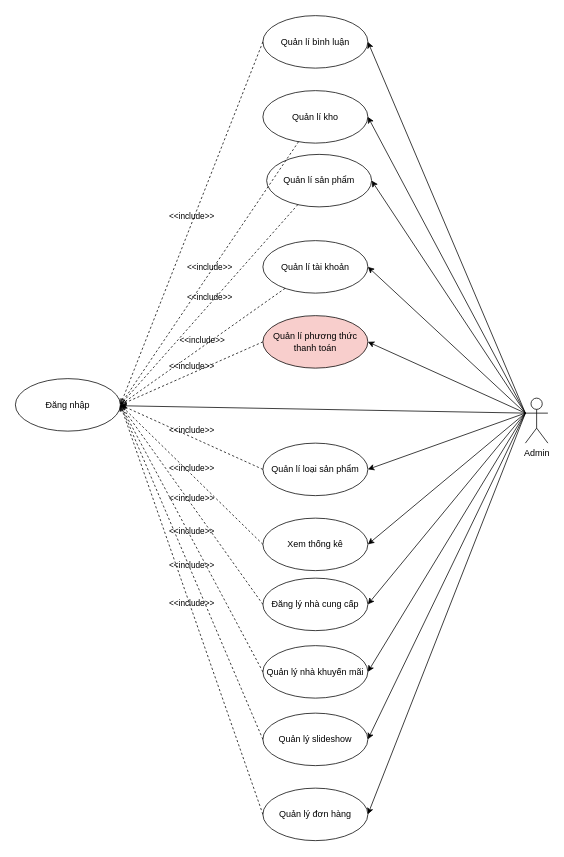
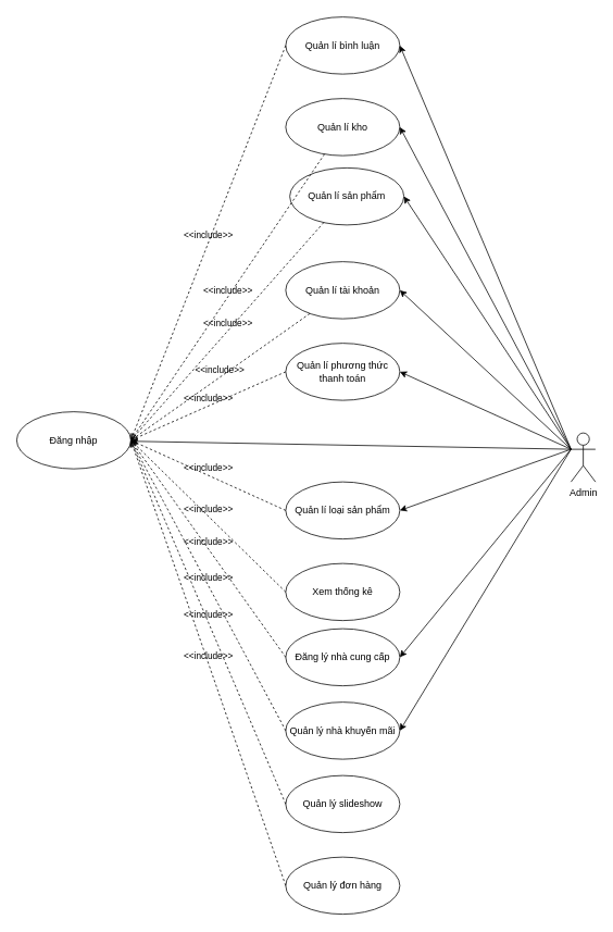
- <mxCell id="7" value="Quản lí phương thức&lt;br&gt;thanh toán" style="ellipse;whiteSpace=wrap;html=1;fillColor=#f8cecc;" parent="1" vertex="1"><mxGeometry x="350" y="420" width="140" height="70" as="geometry" /></mxCell>
+ <mxCell id="7" value="Quản lí phương thức&lt;br&gt;thanh toán" style="ellipse;whiteSpace=wrap;html=1;" parent="1" vertex="1"><mxGeometry x="350" y="420" width="140" height="70" as="geometry" /></mxCell>
- <mxCell id="15" style="edgeStyle=none;rounded=0;orthogonalLoop=1;jettySize=auto;html=1;exitX=0;exitY=0.333;exitDx=0;exitDy=0;exitPerimeter=0;entryX=1;entryY=0.5;entryDx=0;entryDy=0;" parent="1" source="22" target="8" edge="1"><mxGeometry relative="1" as="geometry" /></mxCell>
- <mxCell id="20" style="edgeStyle=none;rounded=0;orthogonalLoop=1;jettySize=auto;html=1;entryX=1;entryY=0.5;entryDx=0;entryDy=0;exitX=0;exitY=0.333;exitDx=0;exitDy=0;exitPerimeter=0;" parent="1" source="22" target="32" edge="1"><mxGeometry relative="1" as="geometry" /></mxCell>
- <mxCell id="21" style="edgeStyle=none;rounded=0;orthogonalLoop=1;jettySize=auto;html=1;entryX=1;entryY=0.5;entryDx=0;entryDy=0;exitX=0;exitY=0.333;exitDx=0;exitDy=0;exitPerimeter=0;" parent="1" source="22" target="33" edge="1"><mxGeometry relative="1" as="geometry" /></mxCell>
